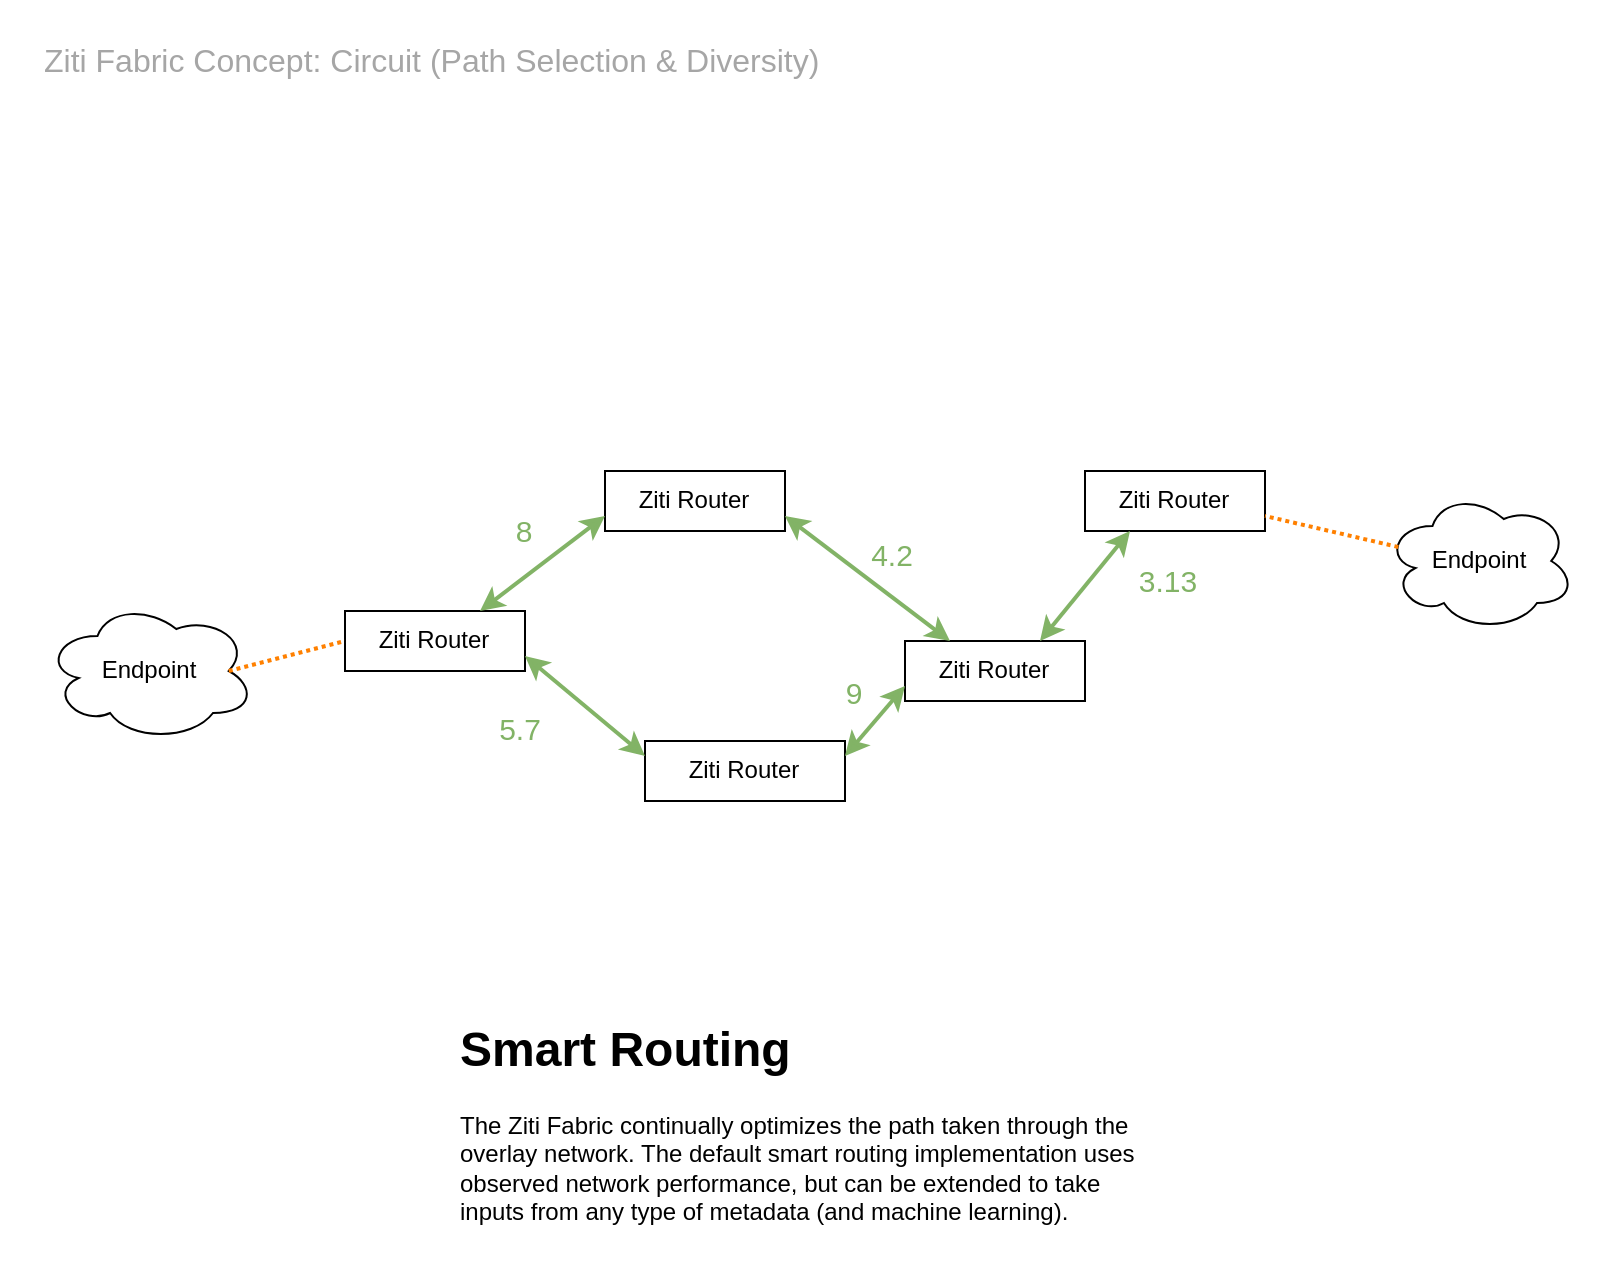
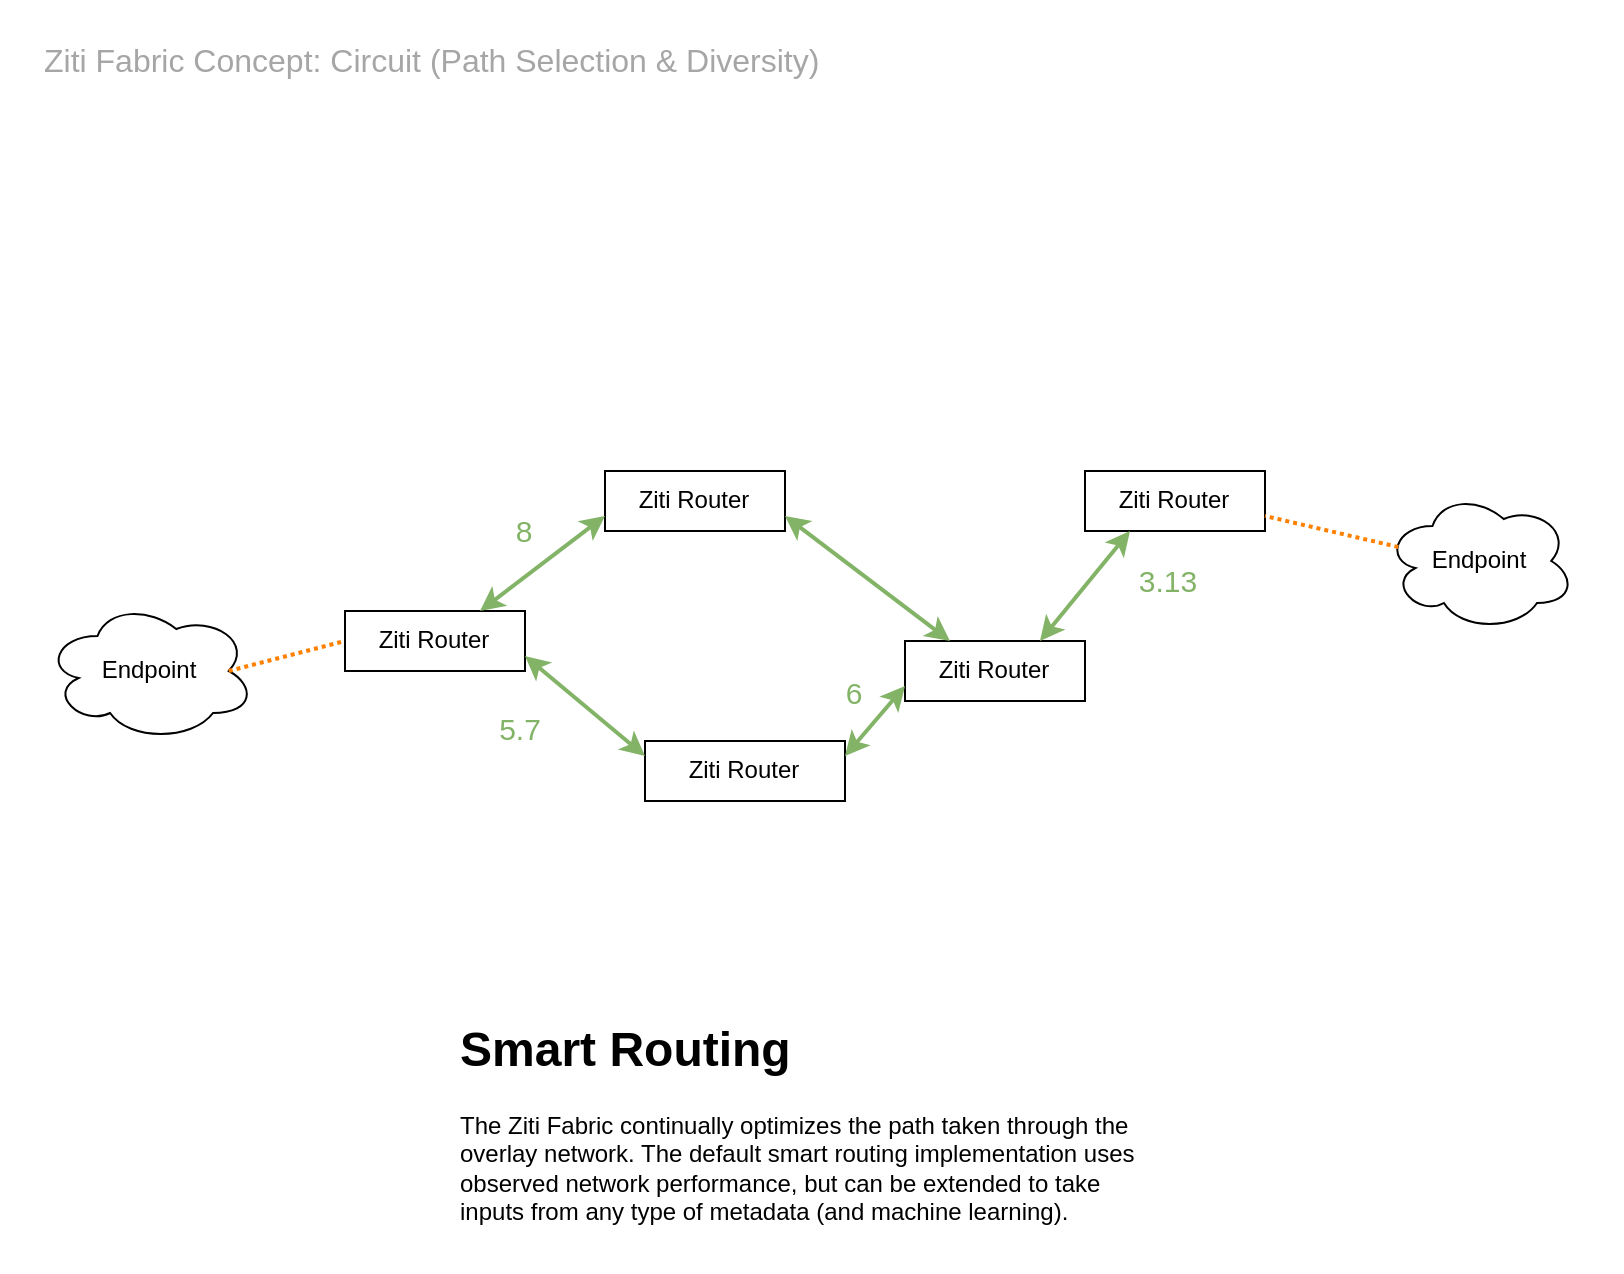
- <mxCell id="20" value="&lt;font color=&quot;#82b366&quot; style=&quot;font-size: 15px;&quot;&gt;4.2&lt;/font&gt;" style="text;html=1;strokeColor=none;fillColor=none;align=center;verticalAlign=middle;whiteSpace=wrap;rounded=0;strokeWidth=4;fontSize=15;" vertex="1" parent="1"><mxGeometry x="426" y="267" width="40" height="20" as="geometry" /></mxCell>
- <mxCell id="19" value="&lt;font color=&quot;#82b366&quot; style=&quot;font-size: 15px;&quot;&gt;9&lt;/font&gt;" style="text;html=1;strokeColor=none;fillColor=none;align=center;verticalAlign=middle;whiteSpace=wrap;rounded=0;strokeWidth=4;fontSize=15;" vertex="1" parent="1"><mxGeometry x="407" y="336" width="40" height="20" as="geometry" /></mxCell>
+ <mxCell id="19" value="&lt;font color=&quot;#82b366&quot; style=&quot;font-size: 15px;&quot;&gt;6&lt;/font&gt;" style="text;html=1;strokeColor=none;fillColor=none;align=center;verticalAlign=middle;whiteSpace=wrap;rounded=0;strokeWidth=4;fontSize=15;" vertex="1" parent="1"><mxGeometry x="407" y="336" width="40" height="20" as="geometry" /></mxCell>
